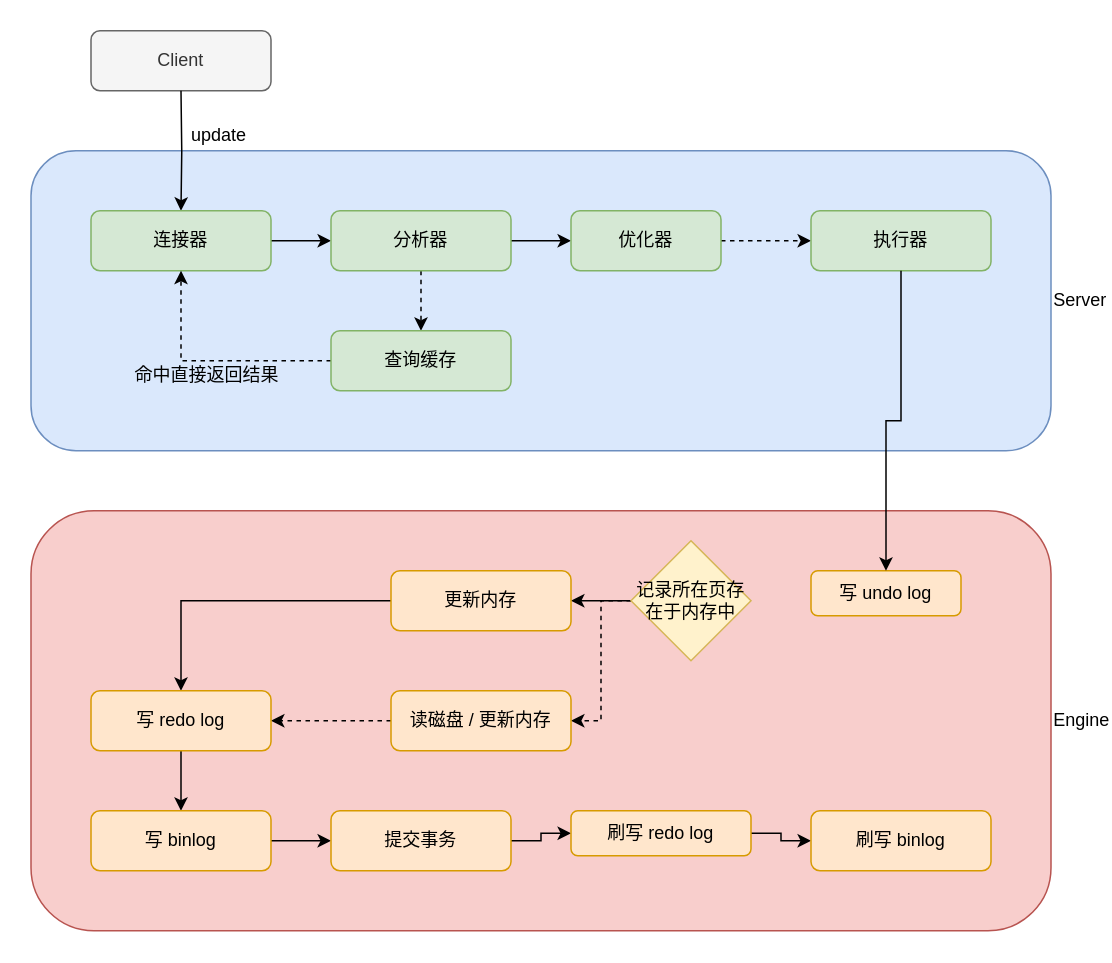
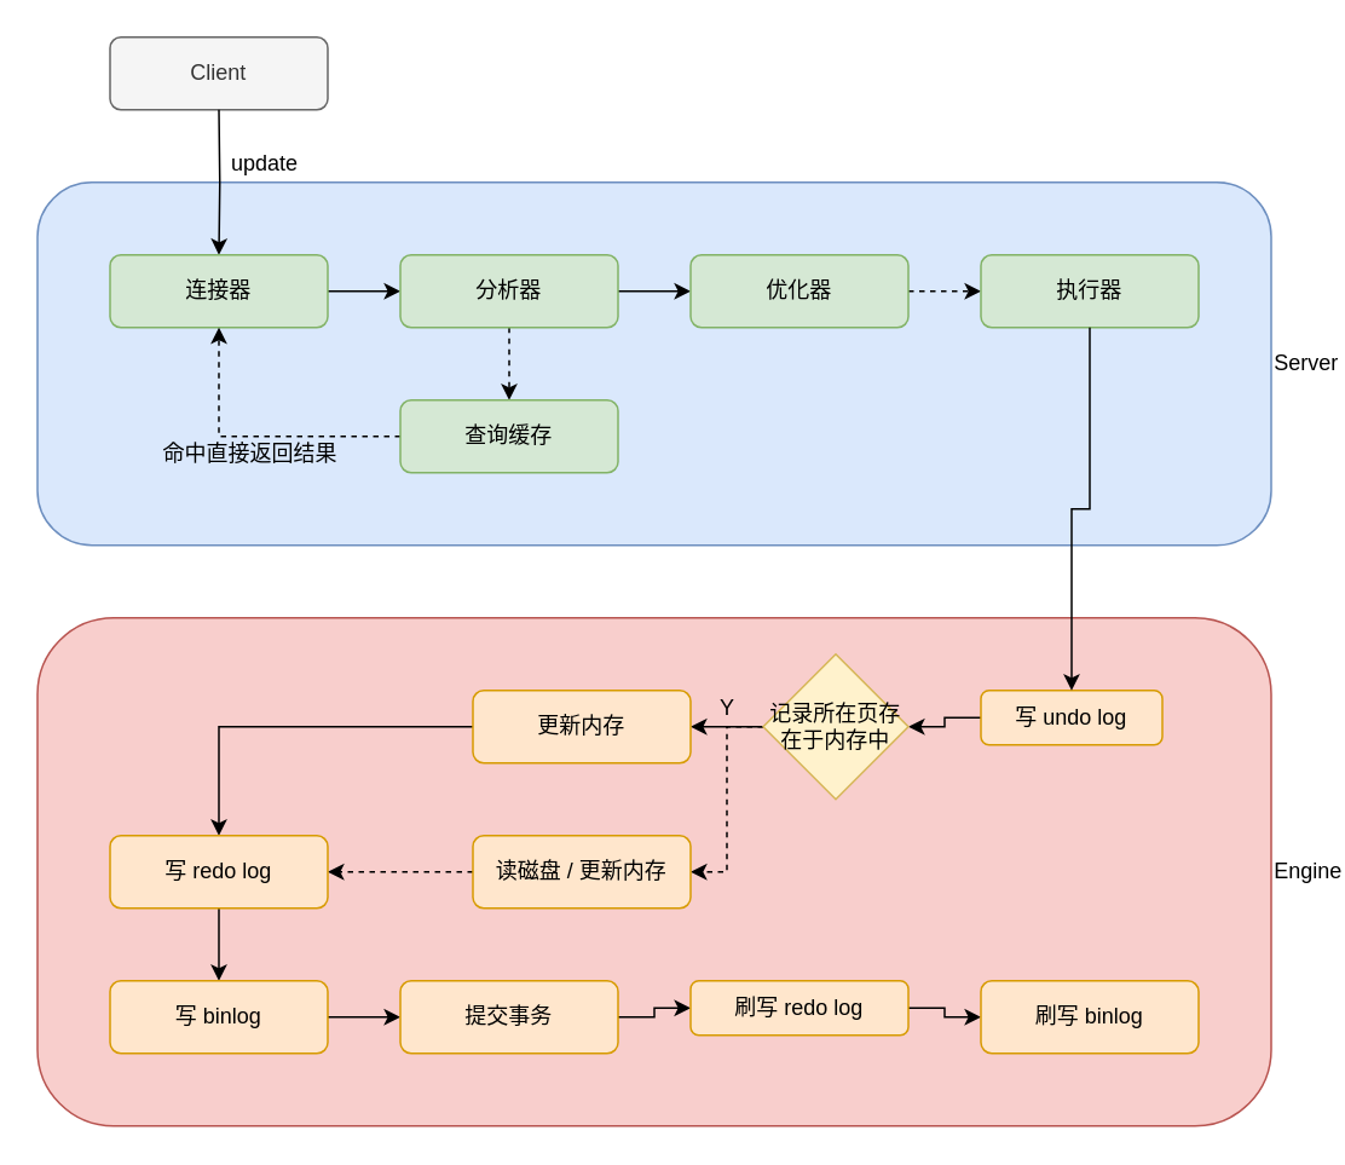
- <mxCell id="11" value="优化器" style="rounded=1;whiteSpace=wrap;html=1;fillColor=#d5e8d4;strokeColor=#82b366;" vertex="1" parent="1"><mxGeometry x="380" y="140" width="100" height="40" as="geometry" /></mxCell>
+ <mxCell id="11" value="优化器" style="rounded=1;whiteSpace=wrap;html=1;fillColor=#d5e8d4;strokeColor=#82b366;" vertex="1" parent="1"><mxGeometry x="380" y="140" width="120" height="40" as="geometry" /></mxCell>
+ <mxCell id="25" value="Y" style="text;html=1;align=center;verticalAlign=middle;resizable=0;points=[];;autosize=1;" vertex="1" parent="1"><mxGeometry x="390" y="380" width="20" height="20" as="geometry" /></mxCell>
+ <mxCell id="17" style="edgeStyle=orthogonalEdgeStyle;rounded=0;orthogonalLoop=1;jettySize=auto;html=1;" edge="1" parent="1" source="18" target="22"><mxGeometry relative="1" as="geometry" /></mxCell>
